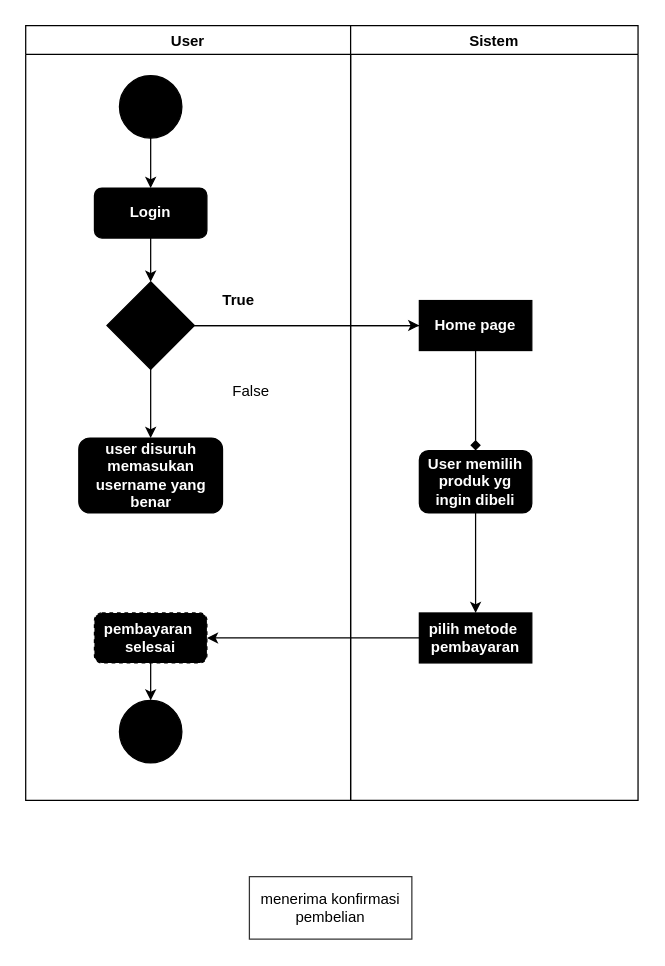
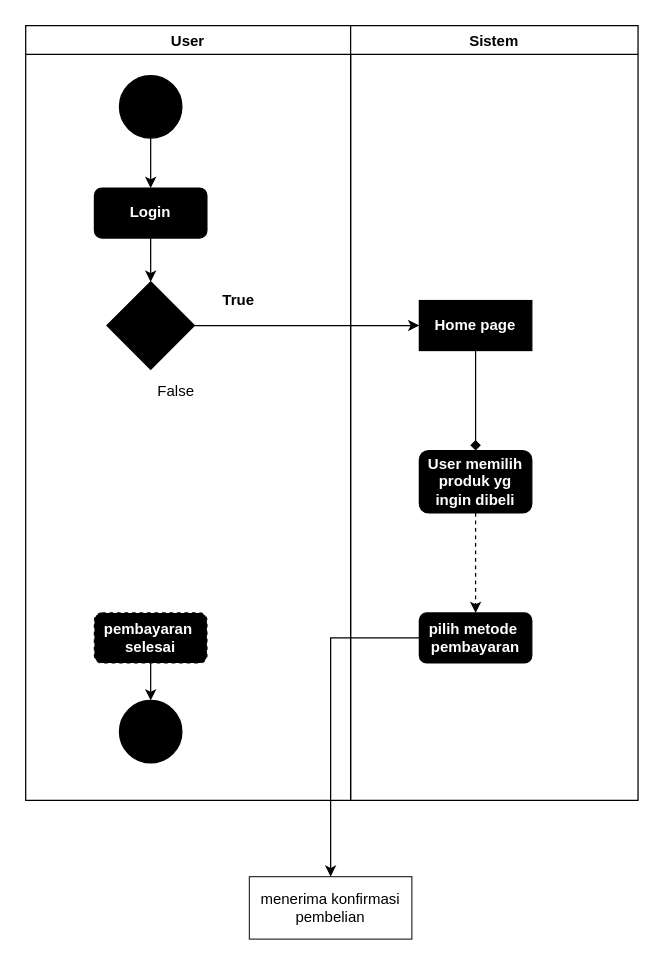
- <mxCell id="22" value="False" style="text;html=1;align=center;verticalAlign=middle;resizable=0;points=[];autosize=1;strokeColor=none;fillColor=none;" parent="1" vertex="1"><mxGeometry x="175" y="298" width="50" height="30" as="geometry" /></mxCell>
+ <mxCell id="22" value="False" style="text;html=1;align=center;verticalAlign=middle;resizable=0;points=[];autosize=1;strokeColor=none;fillColor=none;" parent="1" vertex="1"><mxGeometry x="115" y="298" width="50" height="30" as="geometry" /></mxCell>
- <mxCell id="21" value="" style="edgeStyle=orthogonalEdgeStyle;rounded=0;orthogonalLoop=1;jettySize=auto;html=1;" parent="1" source="16" target="10" edge="1"><mxGeometry relative="1" as="geometry" /></mxCell>
- <mxCell id="10" value="user disuruh memasukan username yang benar" style="rounded=1;whiteSpace=wrap;html=1;fillColor=#000000;fontColor=#FFFFFF;fontStyle=1" parent="3" vertex="1"><mxGeometry x="42.5" y="330" width="115" height="60" as="geometry" /></mxCell>
- <mxCell id="17" value="" style="edgeStyle=orthogonalEdgeStyle;rounded=0;orthogonalLoop=1;jettySize=auto;html=1;" parent="14" source="18" target="19" edge="1"><mxGeometry relative="1" as="geometry" /></mxCell>
+ <mxCell id="17" value="" style="edgeStyle=orthogonalEdgeStyle;rounded=0;orthogonalLoop=1;jettySize=auto;html=1;dashed=1;" parent="14" source="18" target="19" edge="1"><mxGeometry relative="1" as="geometry" /></mxCell>
- <mxCell id="23" value="" style="edgeStyle=orthogonalEdgeStyle;rounded=0;orthogonalLoop=1;jettySize=auto;html=1;" parent="1" source="19" target="12" edge="1"><mxGeometry relative="1" as="geometry" /></mxCell>
+ <mxCell id="23" value="" style="edgeStyle=orthogonalEdgeStyle;rounded=0;orthogonalLoop=1;jettySize=auto;html=1;" parent="1" source="19" target="2" edge="1"><mxGeometry relative="1" as="geometry" /></mxCell>
- <mxCell id="19" value="pilih metode&amp;nbsp;&lt;div&gt;pembayaran&lt;/div&gt;" style="whiteSpace=wrap;html=1;fillColor=#000000;fontColor=#FFFFFF;fontStyle=1;rounded=0;" parent="14" vertex="1"><mxGeometry x="55" y="470" width="90" height="40" as="geometry" /></mxCell>
+ <mxCell id="19" value="pilih metode&amp;nbsp;&lt;div&gt;pembayaran&lt;/div&gt;" style="rounded=1;whiteSpace=wrap;html=1;fillColor=#000000;fontColor=#FFFFFF;fontStyle=1" parent="14" vertex="1"><mxGeometry x="55" y="470" width="90" height="40" as="geometry" /></mxCell>
